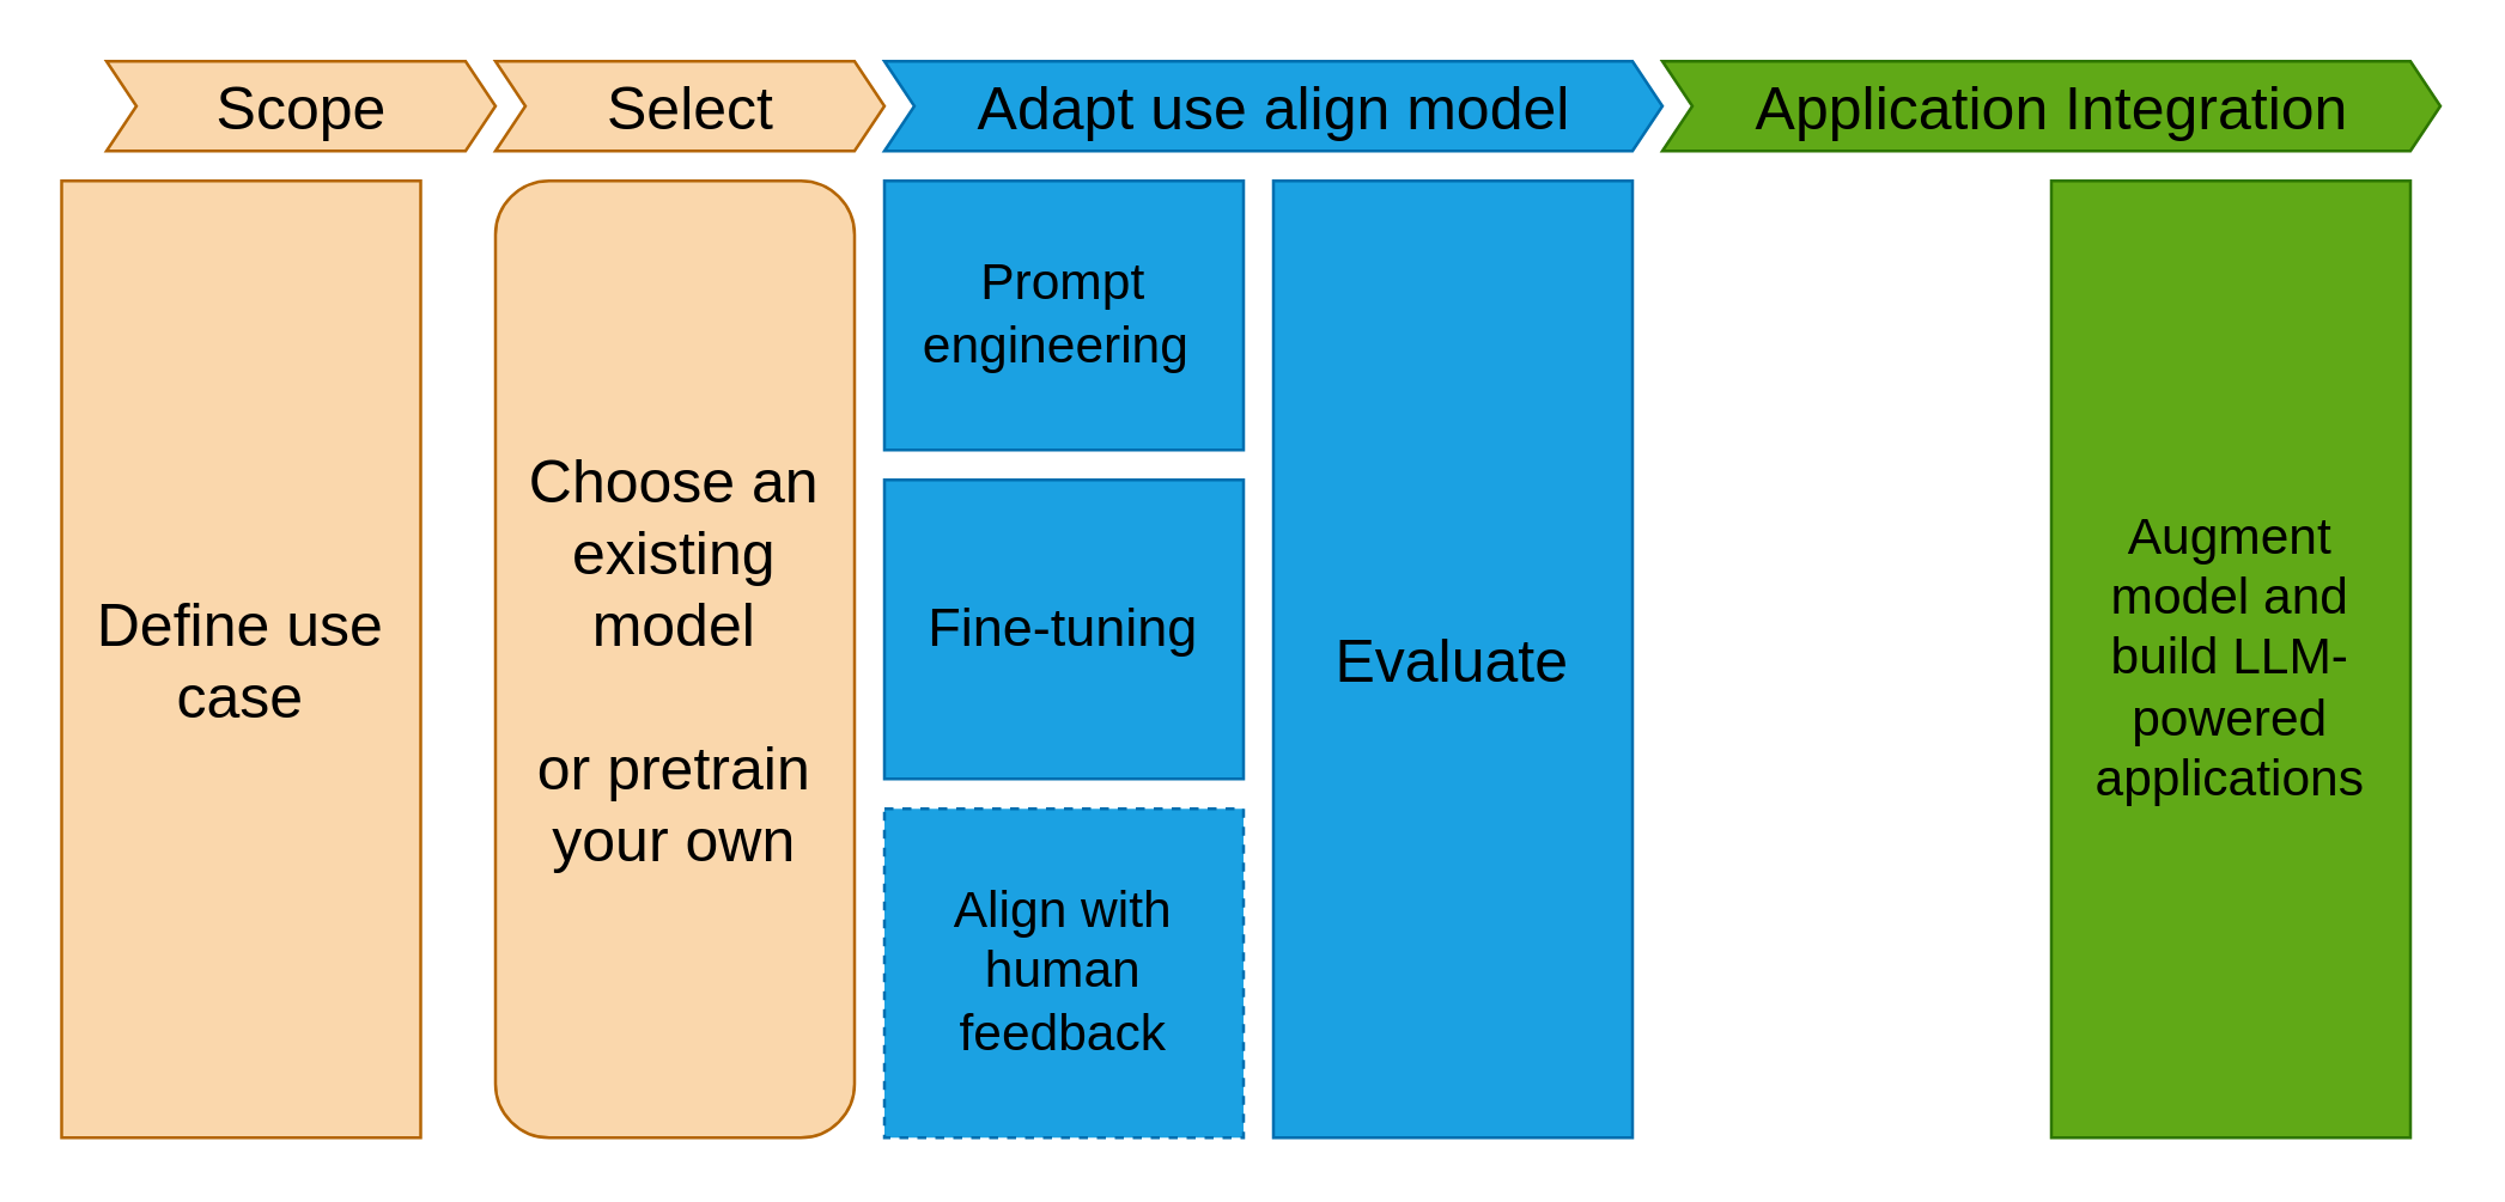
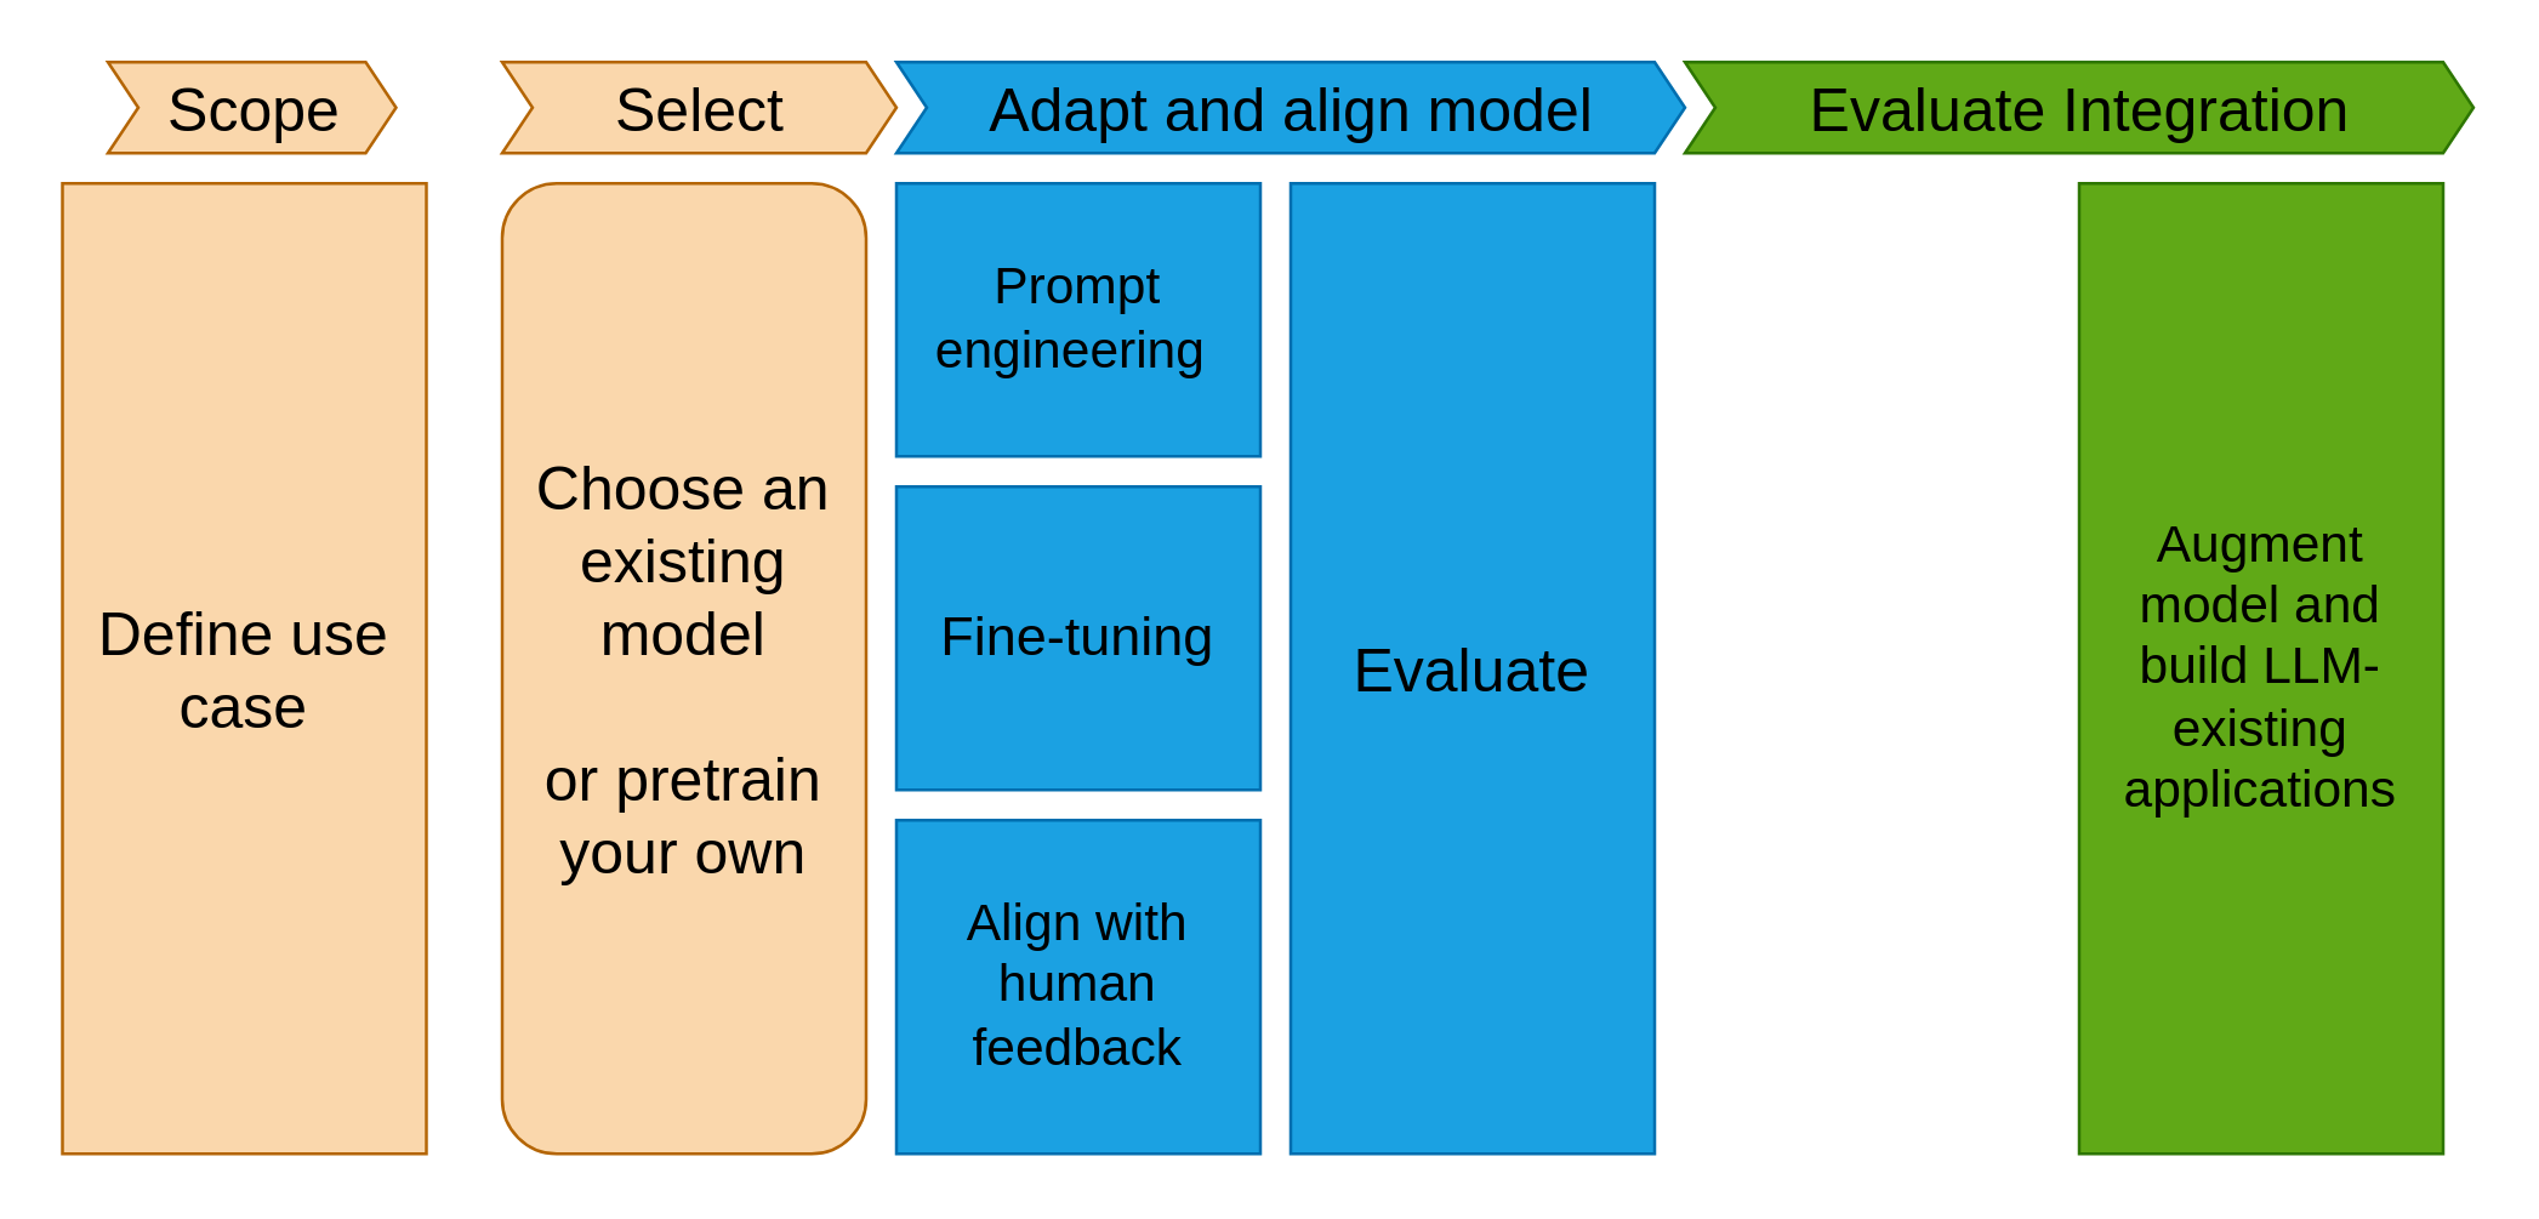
- <mxCell id="3" value="&lt;font color=&quot;#000000&quot; style=&quot;font-size: 20px;&quot;&gt;Scope&lt;/font&gt;" style="html=1;shadow=0;dashed=0;align=center;verticalAlign=middle;shape=mxgraph.arrows2.arrow;dy=0;dx=10;notch=10;fillColor=#fad7ac;strokeColor=#b46504;" parent="1" vertex="1"><mxGeometry x="35" y="20" width="130" height="30" as="geometry" /></mxCell>
+ <mxCell id="3" value="&lt;font color=&quot;#000000&quot; style=&quot;font-size: 20px;&quot;&gt;Scope&lt;/font&gt;" style="html=1;shadow=0;dashed=0;align=center;verticalAlign=middle;shape=mxgraph.arrows2.arrow;dy=0;dx=10;notch=10;fillColor=#fad7ac;strokeColor=#b46504;" parent="1" vertex="1"><mxGeometry x="35" y="20" width="95" height="30" as="geometry" /></mxCell>
- <mxCell id="7" value="&lt;font style=&quot;font-size: 20px;&quot; color=&quot;#000000&quot;&gt;Adapt use align model&lt;/font&gt;" style="html=1;shadow=0;dashed=0;align=center;verticalAlign=middle;shape=mxgraph.arrows2.arrow;dy=0;dx=10;notch=10;fillColor=#1ba1e2;strokeColor=#006EAF;fontColor=#ffffff;" parent="1" vertex="1"><mxGeometry x="295" y="20" width="260" height="30" as="geometry" /></mxCell>
+ <mxCell id="7" value="&lt;font style=&quot;font-size: 20px;&quot; color=&quot;#000000&quot;&gt;Adapt and align model&lt;/font&gt;" style="html=1;shadow=0;dashed=0;align=center;verticalAlign=middle;shape=mxgraph.arrows2.arrow;dy=0;dx=10;notch=10;fillColor=#1ba1e2;strokeColor=#006EAF;fontColor=#ffffff;" parent="1" vertex="1"><mxGeometry x="295" y="20" width="260" height="30" as="geometry" /></mxCell>
- <mxCell id="11" value="&lt;font color=&quot;#000000&quot; style=&quot;font-size: 20px;&quot;&gt;Application Integration&lt;/font&gt;" style="html=1;shadow=0;dashed=0;align=center;verticalAlign=middle;shape=mxgraph.arrows2.arrow;dy=0;dx=10;notch=10;fillColor=#60a917;strokeColor=#2D7600;fontColor=#ffffff;" parent="1" vertex="1"><mxGeometry x="555" y="20" width="260" height="30" as="geometry" /></mxCell>
+ <mxCell id="11" value="&lt;font color=&quot;#000000&quot; style=&quot;font-size: 20px;&quot;&gt;Evaluate Integration&lt;/font&gt;" style="html=1;shadow=0;dashed=0;align=center;verticalAlign=middle;shape=mxgraph.arrows2.arrow;dy=0;dx=10;notch=10;fillColor=#60a917;strokeColor=#2D7600;fontColor=#ffffff;" parent="1" vertex="1"><mxGeometry x="555" y="20" width="260" height="30" as="geometry" /></mxCell>
- <mxCell id="12" value="&lt;font color=&quot;#000000&quot; style=&quot;font-size: 17px;&quot;&gt;Augment model and build LLM-powered applications&lt;/font&gt;" style="rounded=0;whiteSpace=wrap;html=1;fillColor=#60a917;strokeColor=#2D7600;fontColor=#ffffff;" parent="1" vertex="1"><mxGeometry x="685" y="60" width="120" height="320" as="geometry" /></mxCell>
+ <mxCell id="12" value="&lt;font color=&quot;#000000&quot; style=&quot;font-size: 17px;&quot;&gt;Augment model and build LLM-existing applications&lt;/font&gt;" style="rounded=0;whiteSpace=wrap;html=1;fillColor=#60a917;strokeColor=#2D7600;fontColor=#ffffff;" parent="1" vertex="1"><mxGeometry x="685" y="60" width="120" height="320" as="geometry" /></mxCell>
- <mxCell id="10" value="&lt;font color=&quot;#000000&quot; style=&quot;font-size: 17px;&quot;&gt;Align with human feedback&lt;/font&gt;" style="rounded=0;whiteSpace=wrap;html=1;fillColor=#1ba1e2;strokeColor=#006EAF;fontColor=#ffffff;dashed=1;" parent="1" vertex="1"><mxGeometry x="295" y="270" width="120" height="110" as="geometry" /></mxCell>
+ <mxCell id="10" value="&lt;font color=&quot;#000000&quot; style=&quot;font-size: 17px;&quot;&gt;Align with human feedback&lt;/font&gt;" style="rounded=0;whiteSpace=wrap;html=1;fillColor=#1ba1e2;strokeColor=#006EAF;fontColor=#ffffff;" parent="1" vertex="1"><mxGeometry x="295" y="270" width="120" height="110" as="geometry" /></mxCell>
